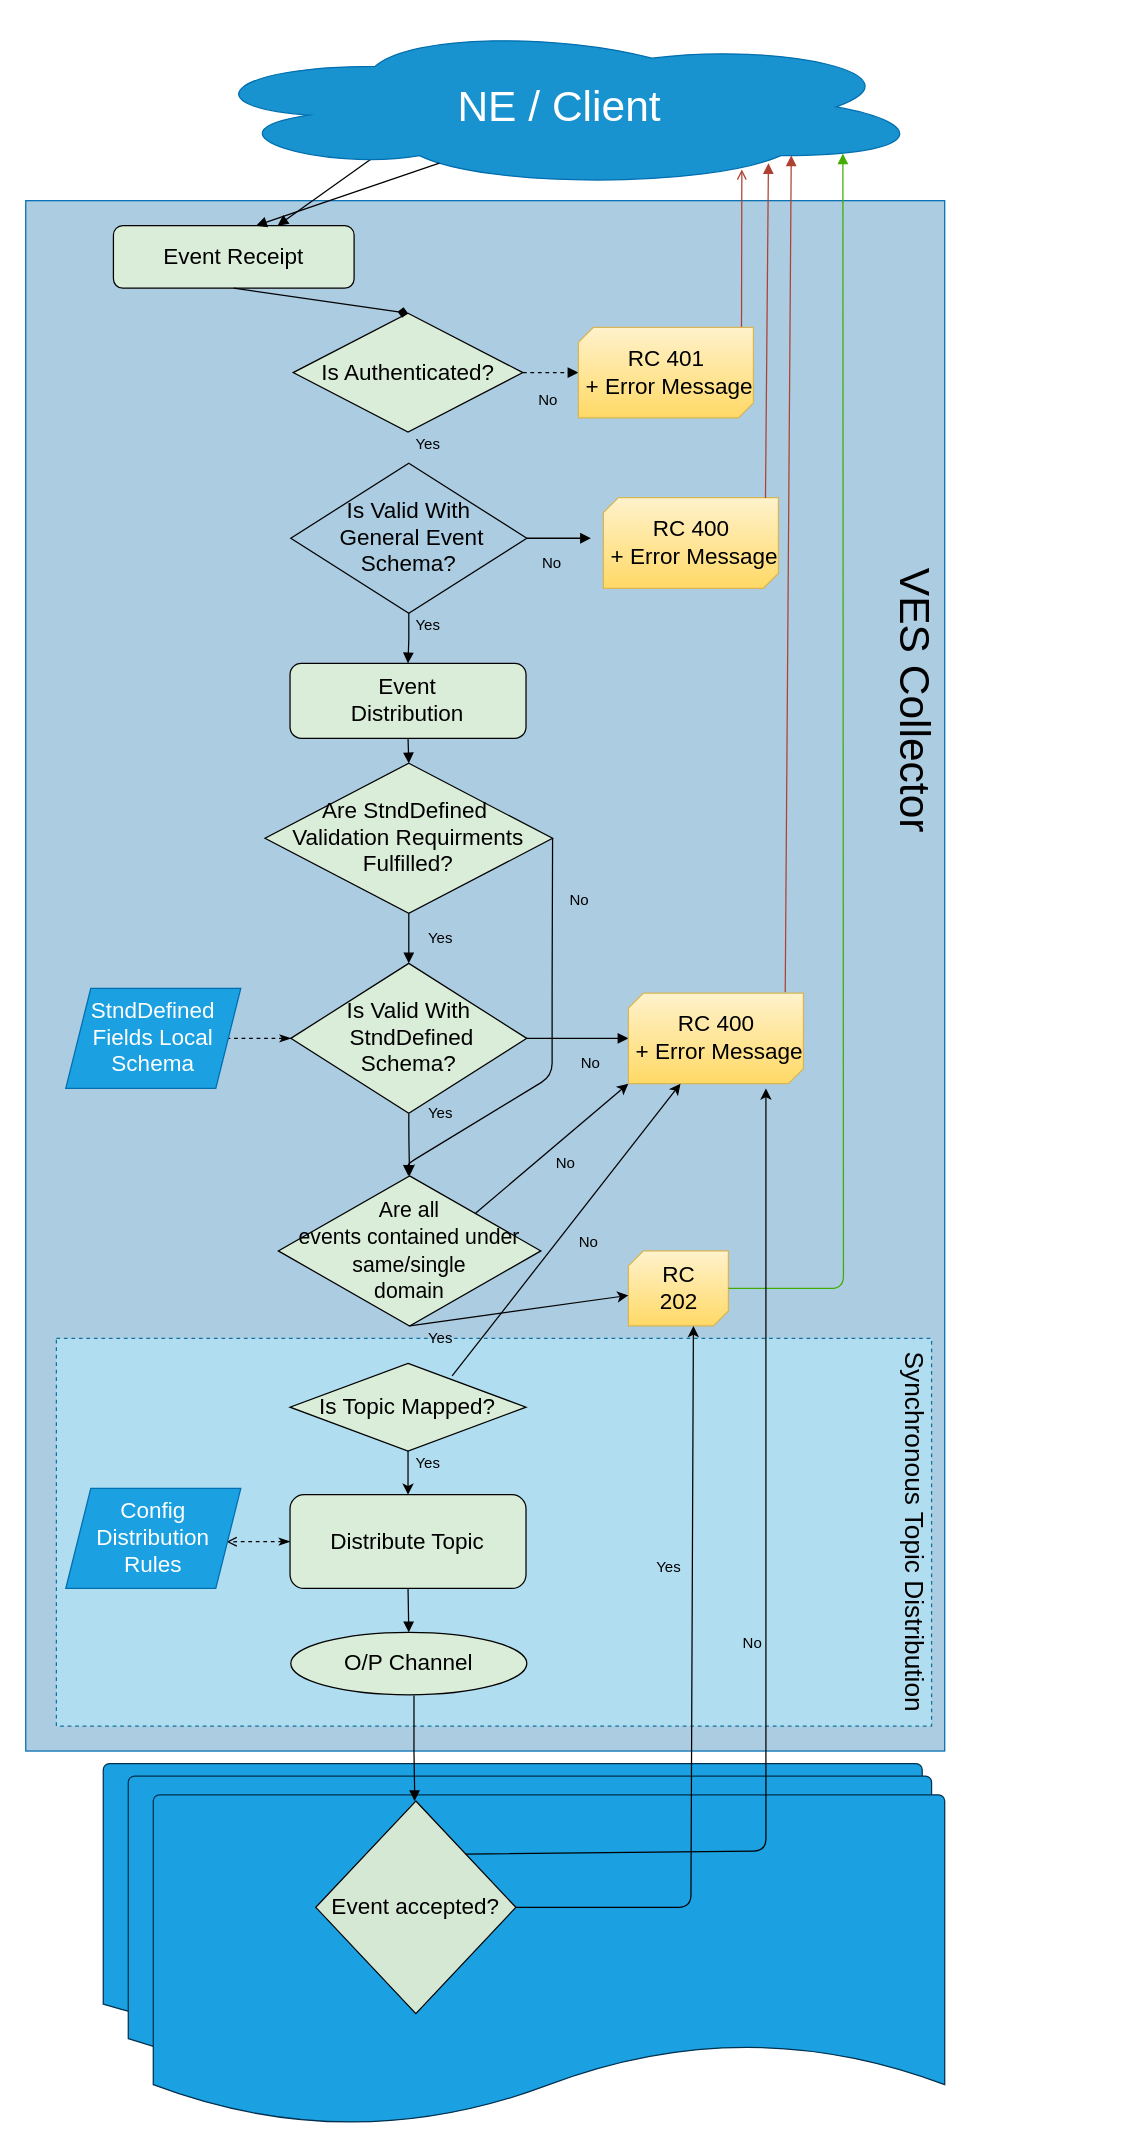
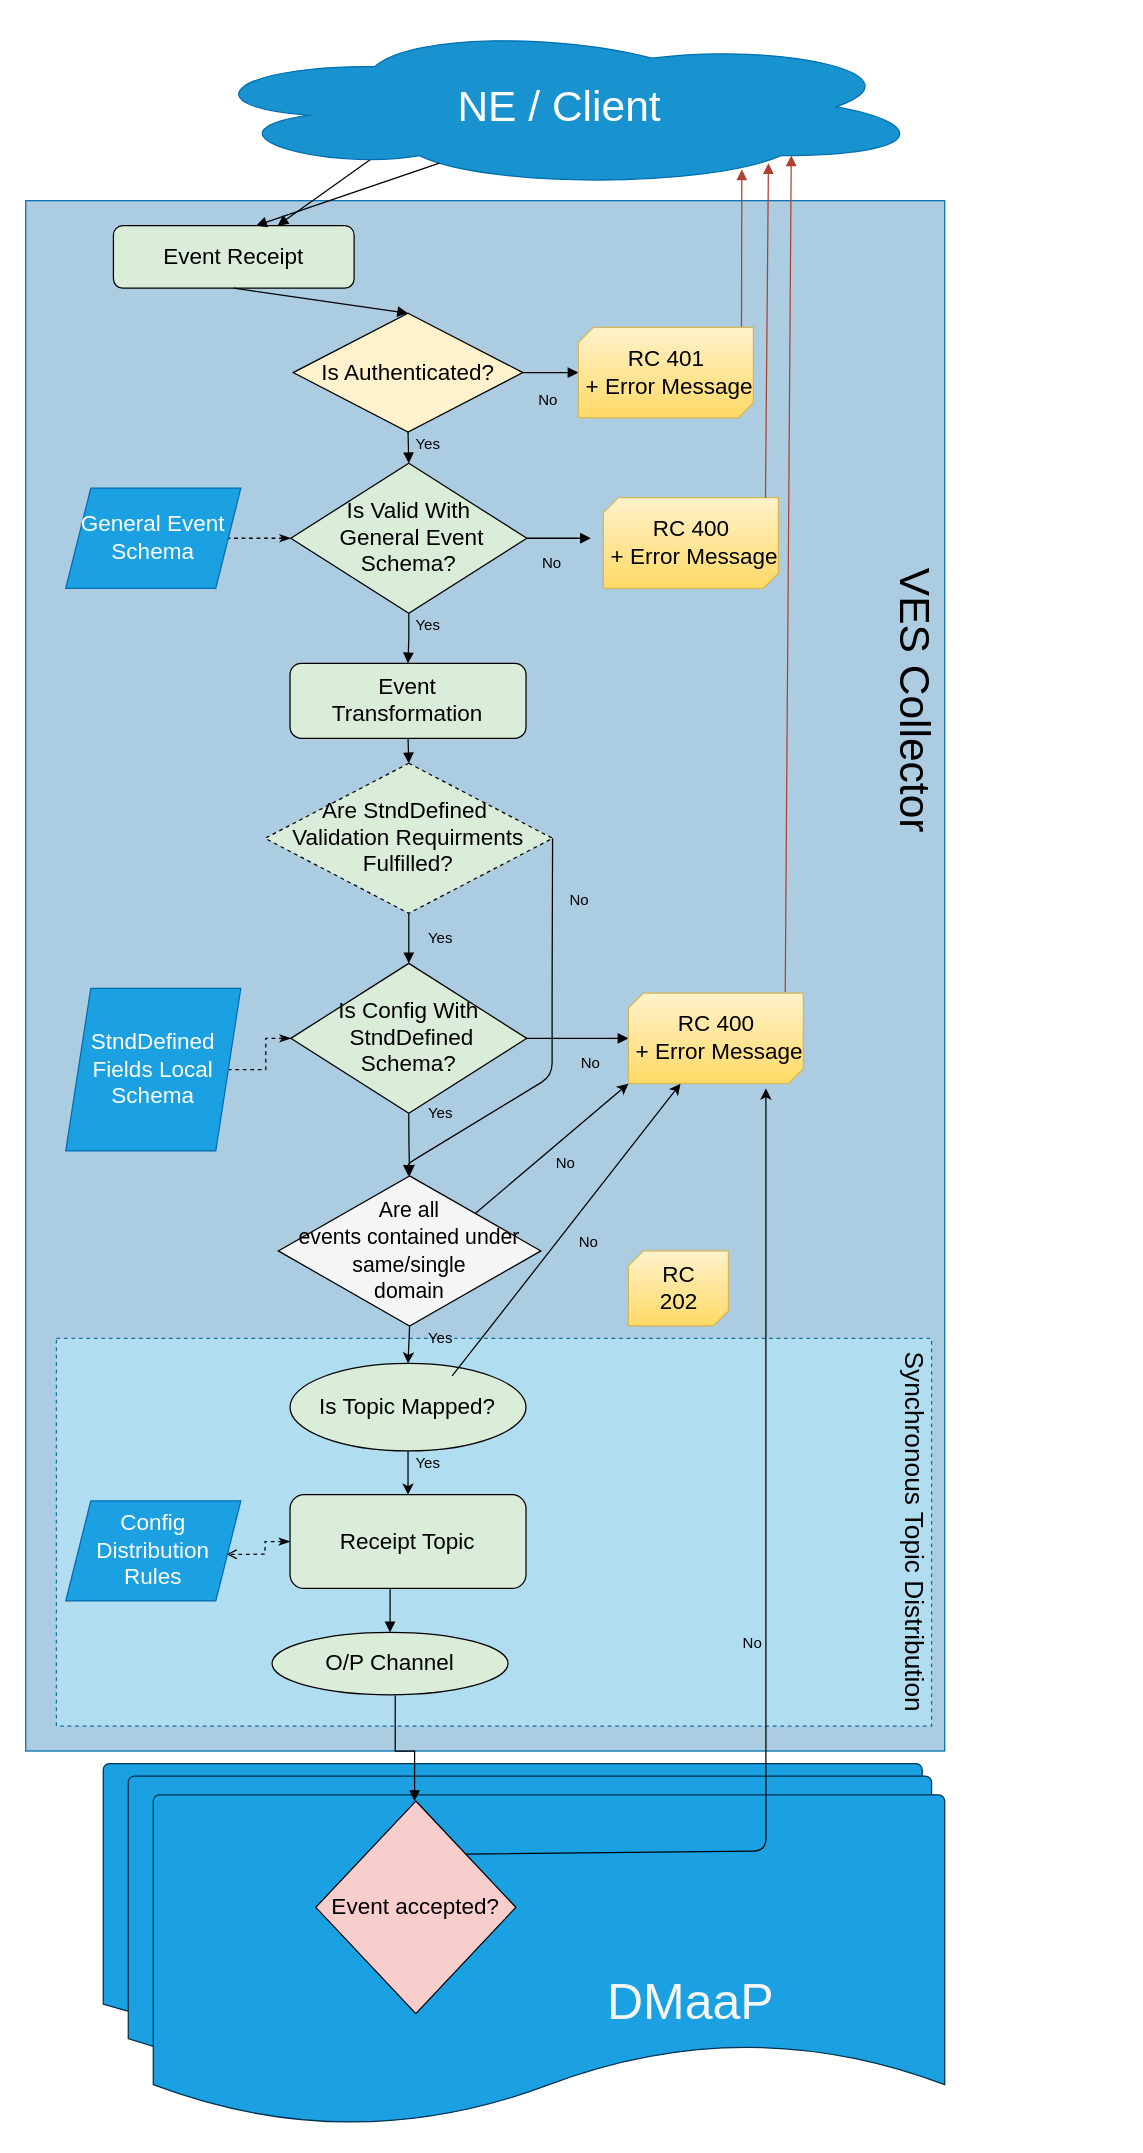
- <mxCell id="33" value="" style="endArrow=open;html=1;fontSize=18;endFill=1;fillColor=#fad9d5;strokeColor=#ae4132;entryX=0.747;entryY=0.885;entryDx=0;entryDy=0;entryPerimeter=0;exitX=0.932;exitY=0.004;exitDx=0;exitDy=0;exitPerimeter=0;" parent="1" source="38" target="31" edge="1"><mxGeometry width="50" height="50" relative="1" as="geometry"><mxPoint x="576" y="292" as="sourcePoint" /><mxPoint x="572" y="220" as="targetPoint" /></mxGeometry></mxCell>
+ <mxCell id="33" value="" style="endArrow=block;html=1;fontSize=18;endFill=1;fillColor=#fad9d5;strokeColor=#ae4132;entryX=0.747;entryY=0.885;entryDx=0;entryDy=0;entryPerimeter=0;exitX=0.932;exitY=0.004;exitDx=0;exitDy=0;exitPerimeter=0;" parent="1" source="38" target="31" edge="1"><mxGeometry width="50" height="50" relative="1" as="geometry"><mxPoint x="576" y="292" as="sourcePoint" /><mxPoint x="572" y="220" as="targetPoint" /></mxGeometry></mxCell>
- <mxCell id="30" value="" style="endArrow=diamond;html=1;fontSize=18;endFill=1;exitX=0.5;exitY=1;exitDx=0;exitDy=0;entryX=0.5;entryY=0;entryDx=0;entryDy=0;" parent="1" source="5" target="8" edge="1"><mxGeometry width="50" height="50" relative="1" as="geometry"><mxPoint x="332.51" y="135.82" as="sourcePoint" /><mxPoint x="336.37" y="190" as="targetPoint" /></mxGeometry></mxCell>
+ <mxCell id="30" value="" style="endArrow=block;html=1;fontSize=18;endFill=1;exitX=0.5;exitY=1;exitDx=0;exitDy=0;entryX=0.5;entryY=0;entryDx=0;entryDy=0;" parent="1" source="5" target="8" edge="1"><mxGeometry width="50" height="50" relative="1" as="geometry"><mxPoint x="332.51" y="135.82" as="sourcePoint" /><mxPoint x="336.37" y="190" as="targetPoint" /></mxGeometry></mxCell>
- <mxCell id="8" value="&lt;font style=&quot;font-size: 18px&quot;&gt;Is Authenticated?&lt;/font&gt;" style="rhombus;whiteSpace=wrap;html=1;fillColor=#DAEDD9;fontSize=18;" parent="1" vertex="1"><mxGeometry x="233.87" y="250" width="183.75" height="95" as="geometry" /></mxCell>
+ <mxCell id="8" value="&lt;font style=&quot;font-size: 18px&quot;&gt;Is Authenticated?&lt;/font&gt;" style="rhombus;whiteSpace=wrap;html=1;fillColor=#fff2cc;fontSize=18;" parent="1" vertex="1"><mxGeometry x="233.87" y="250" width="183.75" height="95" as="geometry" /></mxCell>
- <mxCell id="7" style="edgeStyle=orthogonalEdgeStyle;rounded=0;orthogonalLoop=1;jettySize=auto;html=1;exitX=1;exitY=0.5;exitDx=0;exitDy=0;entryX=0;entryY=0.5;entryDx=0;entryDy=0;entryPerimeter=0;endArrow=block;endFill=1;fontSize=18;dashed=1;" parent="1" source="8" edge="1" target="38"><mxGeometry relative="1" as="geometry"><mxPoint x="462" y="327.5" as="targetPoint" /></mxGeometry></mxCell>
+ <mxCell id="7" style="edgeStyle=orthogonalEdgeStyle;rounded=0;orthogonalLoop=1;jettySize=auto;html=1;exitX=1;exitY=0.5;exitDx=0;exitDy=0;entryX=0;entryY=0.5;entryDx=0;entryDy=0;entryPerimeter=0;endArrow=block;endFill=1;fontSize=18;" parent="1" source="8" edge="1" target="38"><mxGeometry relative="1" as="geometry"><mxPoint x="462" y="327.5" as="targetPoint" /></mxGeometry></mxCell>
+ <mxCell id="6" style="edgeStyle=orthogonalEdgeStyle;rounded=0;orthogonalLoop=1;jettySize=auto;html=1;exitX=0.5;exitY=1;exitDx=0;exitDy=0;entryX=0.5;entryY=0;entryDx=0;entryDy=0;endArrow=block;endFill=1;fontSize=18;" parent="1" source="8" target="12" edge="1"><mxGeometry relative="1" as="geometry" /></mxCell>
+ <mxCell id="13" value="General Event Schema" style="shape=parallelogram;perimeter=parallelogramPerimeter;whiteSpace=wrap;html=1;fixedSize=1;fillColor=#1ba1e2;fontSize=18;strokeColor=#006EAF;fontColor=#ffffff;" parent="1" vertex="1"><mxGeometry x="52" y="390" width="140" height="80" as="geometry" /></mxCell>
+ <mxCell id="10" style="edgeStyle=orthogonalEdgeStyle;rounded=0;orthogonalLoop=1;jettySize=auto;html=1;exitX=0;exitY=0.5;exitDx=0;exitDy=0;entryX=1;entryY=0.5;entryDx=0;entryDy=0;endArrow=none;endFill=0;fontSize=18;dashed=1;startArrow=classicThin;startFill=1;" parent="1" source="12" target="13" edge="1"><mxGeometry relative="1" as="geometry" /></mxCell>
- <mxCell id="12" value="Is Valid With&lt;br&gt;&amp;nbsp;General Event&lt;br&gt;Schema?" style="rhombus;whiteSpace=wrap;html=1;fillColor=#accce2;fontSize=18;" parent="1" vertex="1"><mxGeometry x="232" y="370" width="188.74" height="120" as="geometry" /></mxCell>
+ <mxCell id="12" value="Is Valid With&lt;br&gt;&amp;nbsp;General Event&lt;br&gt;Schema?" style="rhombus;whiteSpace=wrap;html=1;fillColor=#DAEDD9;fontSize=18;" parent="1" vertex="1"><mxGeometry x="232" y="370" width="188.74" height="120" as="geometry" /></mxCell>
- <mxCell id="15" value="Event&lt;br&gt;Distribution" style="rounded=1;whiteSpace=wrap;html=1;fontFamily=Helvetica;fontSize=18;fontColor=#000000;align=center;strokeColor=#000000;fillColor=#DAEDD9;" parent="1" vertex="1"><mxGeometry x="231.38" y="530" width="188.74" height="60" as="geometry" /></mxCell>
+ <mxCell id="15" value="Event&lt;br&gt;Transformation" style="rounded=1;whiteSpace=wrap;html=1;fontFamily=Helvetica;fontSize=18;fontColor=#000000;align=center;strokeColor=#000000;fillColor=#DAEDD9;" parent="1" vertex="1"><mxGeometry x="231.38" y="530" width="188.74" height="60" as="geometry" /></mxCell>
- <mxCell id="35" value="" style="endArrow=block;html=1;fontSize=18;exitX=1;exitY=0.5;exitDx=0;exitDy=0;exitPerimeter=0;entryX=0.884;entryY=0.787;entryDx=0;entryDy=0;entryPerimeter=0;endFill=1;fillColor=#60a917;strokeColor=#42AD00;" parent="1" source="25" target="31" edge="1"><mxGeometry width="50" height="50" relative="1" as="geometry"><mxPoint x="702" y="1030" as="sourcePoint" /><mxPoint x="752" y="980" as="targetPoint" /><Array as="points"><mxPoint x="674" y="1030" /></Array></mxGeometry></mxCell>
- <mxCell id="46" value="&lt;font style=&quot;font-size: 18px&quot;&gt;Are StndDefined&amp;nbsp;&lt;br&gt;Validation Requirments&lt;br&gt;Fulfilled?&lt;br&gt;&lt;/font&gt;" style="rhombus;whiteSpace=wrap;html=1;fillColor=#DAEDD9;fontSize=18;" parent="1" vertex="1"><mxGeometry x="211.37" y="610" width="230" height="120" as="geometry" /></mxCell>
+ <mxCell id="46" value="&lt;font style=&quot;font-size: 18px&quot;&gt;Are StndDefined&amp;nbsp;&lt;br&gt;Validation Requirments&lt;br&gt;Fulfilled?&lt;br&gt;&lt;/font&gt;" style="rhombus;whiteSpace=wrap;html=1;fillColor=#DAEDD9;fontSize=18;dashed=1;" parent="1" vertex="1"><mxGeometry x="211.37" y="610" width="230" height="120" as="geometry" /></mxCell>
- <mxCell id="20" value="StndDefined&lt;br&gt;Fields Local&lt;br&gt;Schema" style="shape=parallelogram;perimeter=parallelogramPerimeter;whiteSpace=wrap;html=1;fixedSize=1;fillColor=#1ba1e2;fontSize=18;strokeColor=#006EAF;fontColor=#ffffff;" parent="1" vertex="1"><mxGeometry x="52" y="790" width="140" height="80" as="geometry" /></mxCell>
+ <mxCell id="20" value="StndDefined&lt;br&gt;Fields Local&lt;br&gt;Schema" style="shape=parallelogram;perimeter=parallelogramPerimeter;whiteSpace=wrap;html=1;fixedSize=1;fillColor=#1ba1e2;fontSize=18;strokeColor=#006EAF;fontColor=#ffffff;" parent="1" vertex="1"><mxGeometry x="52" y="790" width="140" height="130" as="geometry" /></mxCell>
- <mxCell id="19" value="Is Valid With&lt;br&gt;&amp;nbsp;StndDefined &lt;br&gt;Schema?" style="rhombus;whiteSpace=wrap;html=1;fillColor=#DAEDD9;fontSize=18;" parent="1" vertex="1"><mxGeometry x="232" y="770" width="188.74" height="120" as="geometry" /></mxCell>
+ <mxCell id="19" value="Is Config With&lt;br&gt;&amp;nbsp;StndDefined &lt;br&gt;Schema?" style="rhombus;whiteSpace=wrap;html=1;fillColor=#DAEDD9;fontSize=18;" parent="1" vertex="1"><mxGeometry x="232" y="770" width="188.74" height="120" as="geometry" /></mxCell>
- <mxCell id="65" value="&lt;div&gt;&lt;font style=&quot;font-size: 17px&quot;&gt;Are all&lt;/font&gt;&lt;/div&gt;&lt;div&gt;&lt;font style=&quot;font-size: 17px&quot;&gt; events contained under same/single &lt;br&gt;&lt;/font&gt;&lt;/div&gt;&lt;div&gt;&lt;font style=&quot;font-size: 17px&quot;&gt;domain&lt;/font&gt;&lt;/div&gt;" style="rhombus;whiteSpace=wrap;html=1;fillColor=#DAEDD9;fontSize=18;" vertex="1" parent="1"><mxGeometry x="222" y="940" width="210" height="120" as="geometry" /></mxCell>
+ <mxCell id="65" value="&lt;div&gt;&lt;font style=&quot;font-size: 17px&quot;&gt;Are all&lt;/font&gt;&lt;/div&gt;&lt;div&gt;&lt;font style=&quot;font-size: 17px&quot;&gt; events contained under same/single &lt;br&gt;&lt;/font&gt;&lt;/div&gt;&lt;div&gt;&lt;font style=&quot;font-size: 17px&quot;&gt;domain&lt;/font&gt;&lt;/div&gt;" style="rhombus;whiteSpace=wrap;html=1;fillColor=#f5f5f5;fontSize=18;" vertex="1" parent="1"><mxGeometry x="222" y="940" width="210" height="120" as="geometry" /></mxCell>
- <mxCell id="66" value="" style="endArrow=classic;html=1;exitX=0.5;exitY=1;exitDx=0;exitDy=0;" edge="1" parent="1" source="65" target="25"><mxGeometry width="50" height="50" relative="1" as="geometry"><mxPoint x="362" y="1020" as="sourcePoint" /><mxPoint x="412" y="970" as="targetPoint" /></mxGeometry></mxCell>
+ <mxCell id="66" value="" style="endArrow=classic;html=1;exitX=0.5;exitY=1;exitDx=0;exitDy=0;entryX=0.5;entryY=0;entryDx=0;entryDy=0;" edge="1" parent="1" source="65" target="24"><mxGeometry width="50" height="50" relative="1" as="geometry"><mxPoint x="362" y="1020" as="sourcePoint" /><mxPoint x="412" y="970" as="targetPoint" /></mxGeometry></mxCell>
- <mxCell id="24" value="Is Topic Mapped?" style="rhombus;whiteSpace=wrap;html=1;fontFamily=Helvetica;fontSize=18;fontColor=#000000;align=center;strokeColor=#000000;fillColor=#DAEDD9;" parent="1" vertex="1"><mxGeometry x="231.38" y="1090" width="188.74" height="70" as="geometry" /></mxCell>
+ <mxCell id="24" value="Is Topic Mapped?" style="ellipse;whiteSpace=wrap;html=1;fontFamily=Helvetica;fontSize=18;fontColor=#000000;align=center;strokeColor=#000000;fillColor=#DAEDD9;" parent="1" vertex="1"><mxGeometry x="231.38" y="1090" width="188.74" height="70" as="geometry" /></mxCell>
- <mxCell id="36" value="Config&lt;br&gt;Distribution Rules" style="shape=parallelogram;perimeter=parallelogramPerimeter;whiteSpace=wrap;html=1;fixedSize=1;fillColor=#1ba1e2;fontSize=18;strokeColor=#006EAF;fontColor=#ffffff;" parent="1" vertex="1"><mxGeometry x="52" y="1190" width="140" height="80" as="geometry" /></mxCell>
+ <mxCell id="36" value="Config&lt;br&gt;Distribution Rules" style="shape=parallelogram;perimeter=parallelogramPerimeter;whiteSpace=wrap;html=1;fixedSize=1;fillColor=#1ba1e2;fontSize=18;strokeColor=#006EAF;fontColor=#ffffff;" parent="1" vertex="1"><mxGeometry x="52" y="1200" width="140" height="80" as="geometry" /></mxCell>
- <mxCell id="28" value="Distribute Topic&lt;br&gt;" style="rounded=1;whiteSpace=wrap;html=1;fontFamily=Helvetica;fontSize=18;fontColor=#000000;align=center;strokeColor=#000000;fillColor=#DAEDD9;" parent="1" vertex="1"><mxGeometry x="231.38" y="1195" width="188.74" height="75" as="geometry" /></mxCell>
+ <mxCell id="28" value="Receipt Topic&lt;br&gt;" style="rounded=1;whiteSpace=wrap;html=1;fontFamily=Helvetica;fontSize=18;fontColor=#000000;align=center;strokeColor=#000000;fillColor=#DAEDD9;" parent="1" vertex="1"><mxGeometry x="231.38" y="1195" width="188.74" height="75" as="geometry" /></mxCell>
- <mxCell id="37" value="O/P Channel" style="ellipse;whiteSpace=wrap;html=1;fontFamily=Helvetica;fontSize=18;fontColor=#000000;align=center;strokeColor=#000000;fillColor=#DAEDD9;" parent="1" vertex="1"><mxGeometry x="232" y="1305" width="188.74" height="50" as="geometry" /></mxCell>
+ <mxCell id="37" value="O/P Channel" style="ellipse;whiteSpace=wrap;html=1;fontFamily=Helvetica;fontSize=18;fontColor=#000000;align=center;strokeColor=#000000;fillColor=#DAEDD9;" parent="1" vertex="1"><mxGeometry x="217" y="1305" width="188.74" height="50" as="geometry" /></mxCell>
- <mxCell id="59" value="" style="endArrow=classic;html=1;exitX=1;exitY=0.5;exitDx=0;exitDy=0;entryX=0.65;entryY=1;entryDx=0;entryDy=0;entryPerimeter=0;" parent="1" source="56" target="25" edge="1"><mxGeometry width="50" height="50" relative="1" as="geometry"><mxPoint x="512" y="1270" as="sourcePoint" /><mxPoint x="562" y="1220" as="targetPoint" /><Array as="points"><mxPoint x="552" y="1525" /></Array></mxGeometry></mxCell>
- <mxCell id="60" value="&lt;div style=&quot;font-size: 12px&quot;&gt;&lt;font style=&quot;font-size: 12px&quot;&gt;Yes&lt;/font&gt;&lt;/div&gt;" style="edgeLabel;html=1;align=center;verticalAlign=middle;resizable=0;points=[];labelBackgroundColor=#B1DDF0;" parent="59" vertex="1" connectable="0"><mxGeometry x="0.402" y="4" relative="1" as="geometry"><mxPoint x="-16" y="12" as="offset" /></mxGeometry></mxCell>
- <mxCell id="56" value="&lt;font style=&quot;font-size: 18px&quot;&gt;Event accepted?&lt;/font&gt;" style="rhombus;whiteSpace=wrap;html=1;fillColor=#d5e8d4;rounded=0;sketch=0;shadow=0;labelBorderColor=none;" parent="1" vertex="1"><mxGeometry x="252" y="1440" width="160" height="170" as="geometry" /></mxCell>
+ <mxCell id="56" value="&lt;font style=&quot;font-size: 18px&quot;&gt;Event accepted?&lt;/font&gt;" style="rhombus;whiteSpace=wrap;html=1;fillColor=#f8cecc;rounded=0;sketch=0;shadow=0;labelBorderColor=none;" parent="1" vertex="1"><mxGeometry x="252" y="1440" width="160" height="170" as="geometry" /></mxCell>
+ <mxCell id="57" value="&lt;font style=&quot;font-size: 40px&quot;&gt;DMaaP&lt;/font&gt;" style="text;html=1;align=center;verticalAlign=middle;whiteSpace=wrap;rounded=0;fontSize=18;fontColor=#F5F5F5;" parent="1" vertex="1"><mxGeometry x="532" y="1590" width="40" height="20" as="geometry" /></mxCell>
